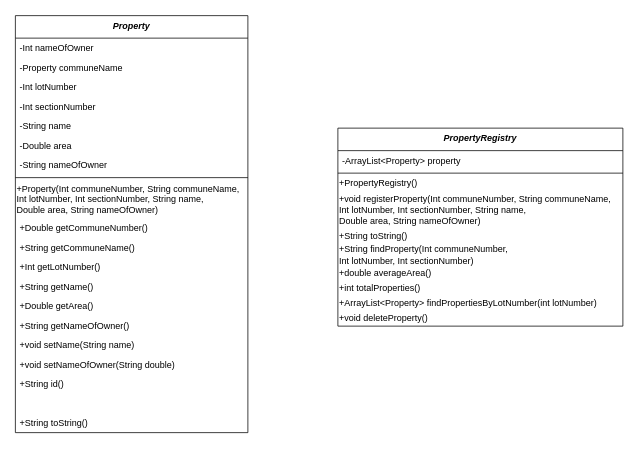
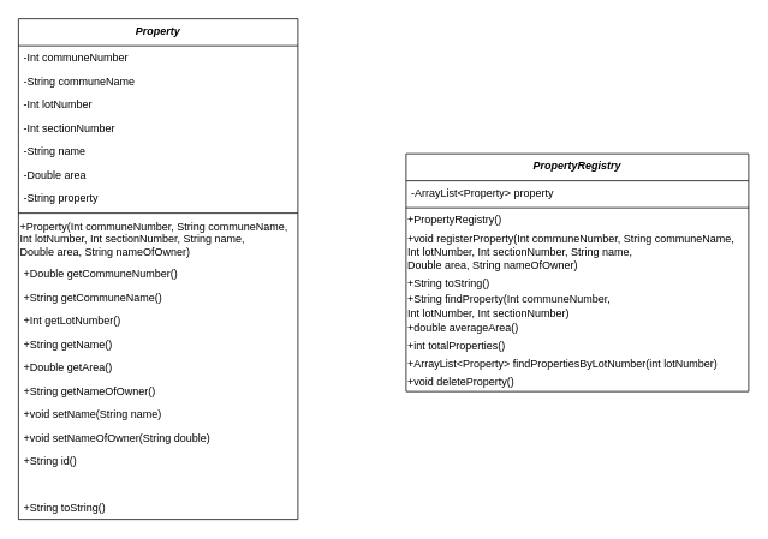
- <mxCell id="3" value="-Int nameOfOwner" style="text;align=left;verticalAlign=top;spacingLeft=4;spacingRight=4;overflow=hidden;rotatable=0;points=[[0,0.5],[1,0.5]];portConstraint=eastwest;" parent="2" vertex="1"><mxGeometry y="30" width="310" height="26" as="geometry" /></mxCell>
+ <mxCell id="3" value="-Int communeNumber" style="text;align=left;verticalAlign=top;spacingLeft=4;spacingRight=4;overflow=hidden;rotatable=0;points=[[0,0.5],[1,0.5]];portConstraint=eastwest;" parent="2" vertex="1"><mxGeometry y="30" width="310" height="26" as="geometry" /></mxCell>
- <mxCell id="4" value="-Property communeName" style="text;align=left;verticalAlign=top;spacingLeft=4;spacingRight=4;overflow=hidden;rotatable=0;points=[[0,0.5],[1,0.5]];portConstraint=eastwest;rounded=0;shadow=0;html=0;" parent="2" vertex="1"><mxGeometry y="56" width="310" height="26" as="geometry" /></mxCell>
+ <mxCell id="4" value="-String communeName" style="text;align=left;verticalAlign=top;spacingLeft=4;spacingRight=4;overflow=hidden;rotatable=0;points=[[0,0.5],[1,0.5]];portConstraint=eastwest;rounded=0;shadow=0;html=0;" parent="2" vertex="1"><mxGeometry y="56" width="310" height="26" as="geometry" /></mxCell>
- <mxCell id="9" value="-String nameOfOwner" style="text;align=left;verticalAlign=top;spacingLeft=4;spacingRight=4;overflow=hidden;rotatable=0;points=[[0,0.5],[1,0.5]];portConstraint=eastwest;rounded=0;shadow=0;html=0;" parent="2" vertex="1"><mxGeometry y="186" width="310" height="26" as="geometry" /></mxCell>
+ <mxCell id="9" value="-String property" style="text;align=left;verticalAlign=top;spacingLeft=4;spacingRight=4;overflow=hidden;rotatable=0;points=[[0,0.5],[1,0.5]];portConstraint=eastwest;rounded=0;shadow=0;html=0;" parent="2" vertex="1"><mxGeometry y="186" width="310" height="26" as="geometry" /></mxCell>
